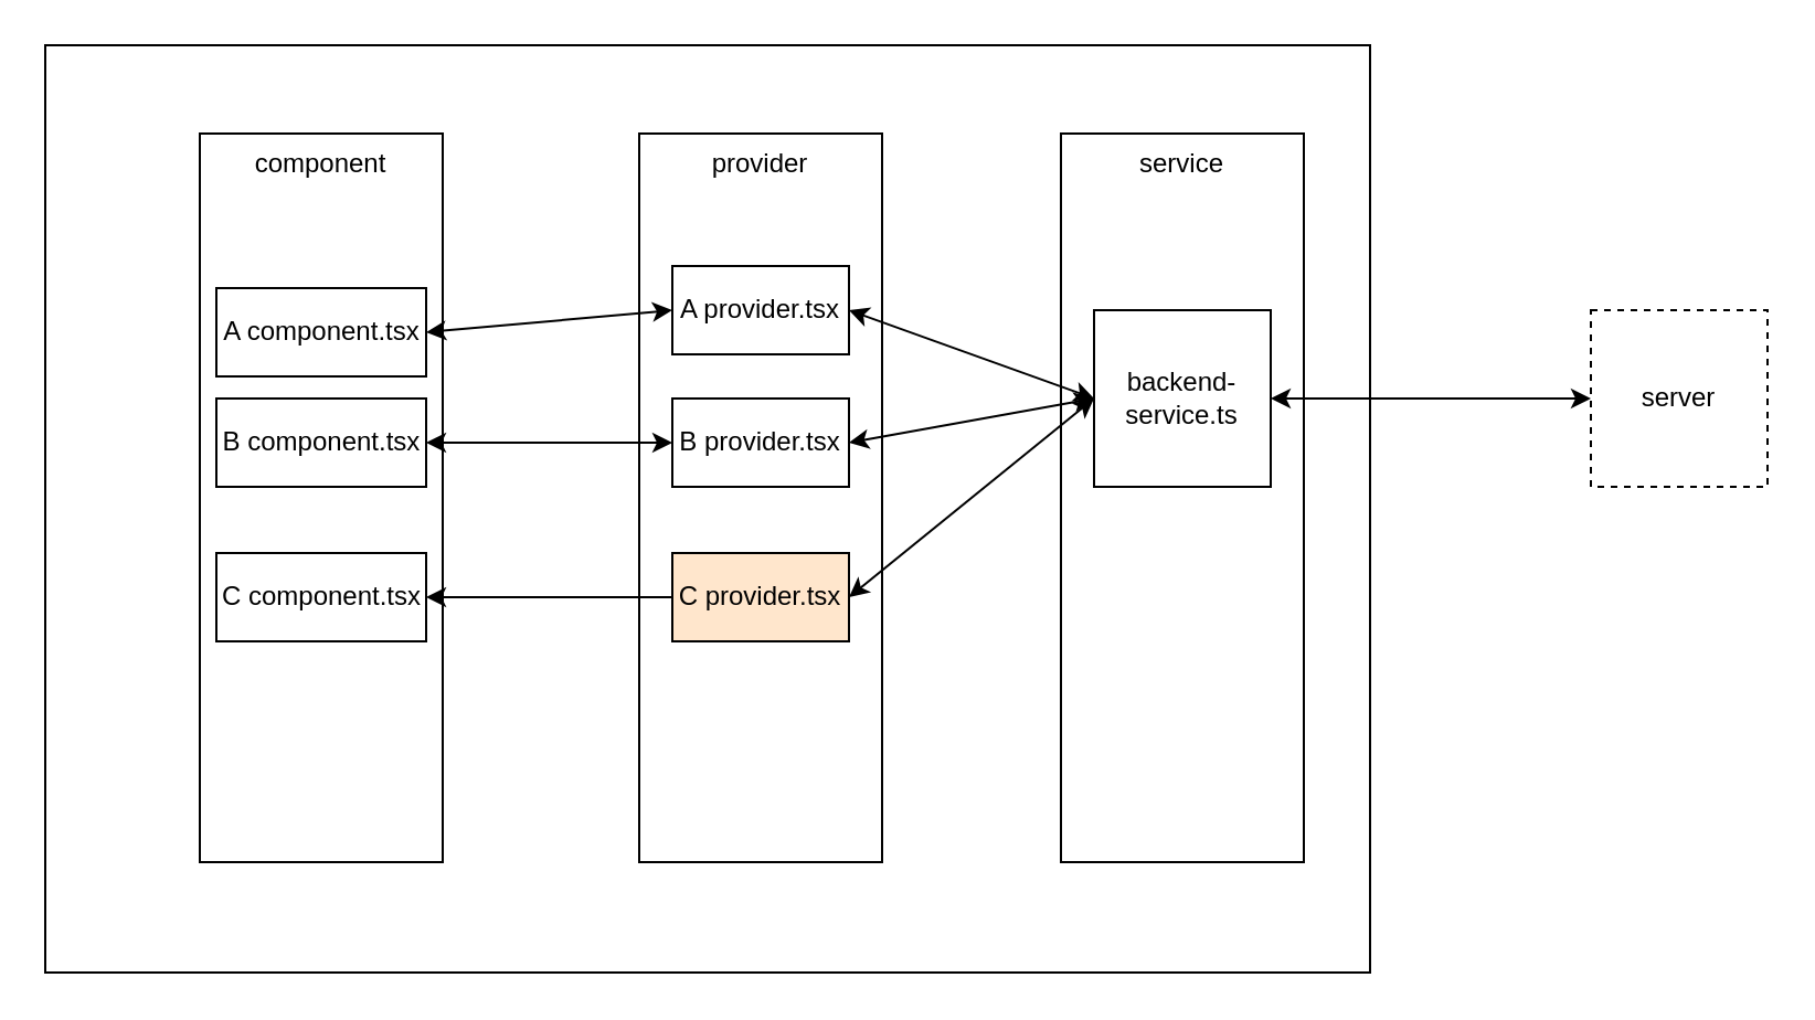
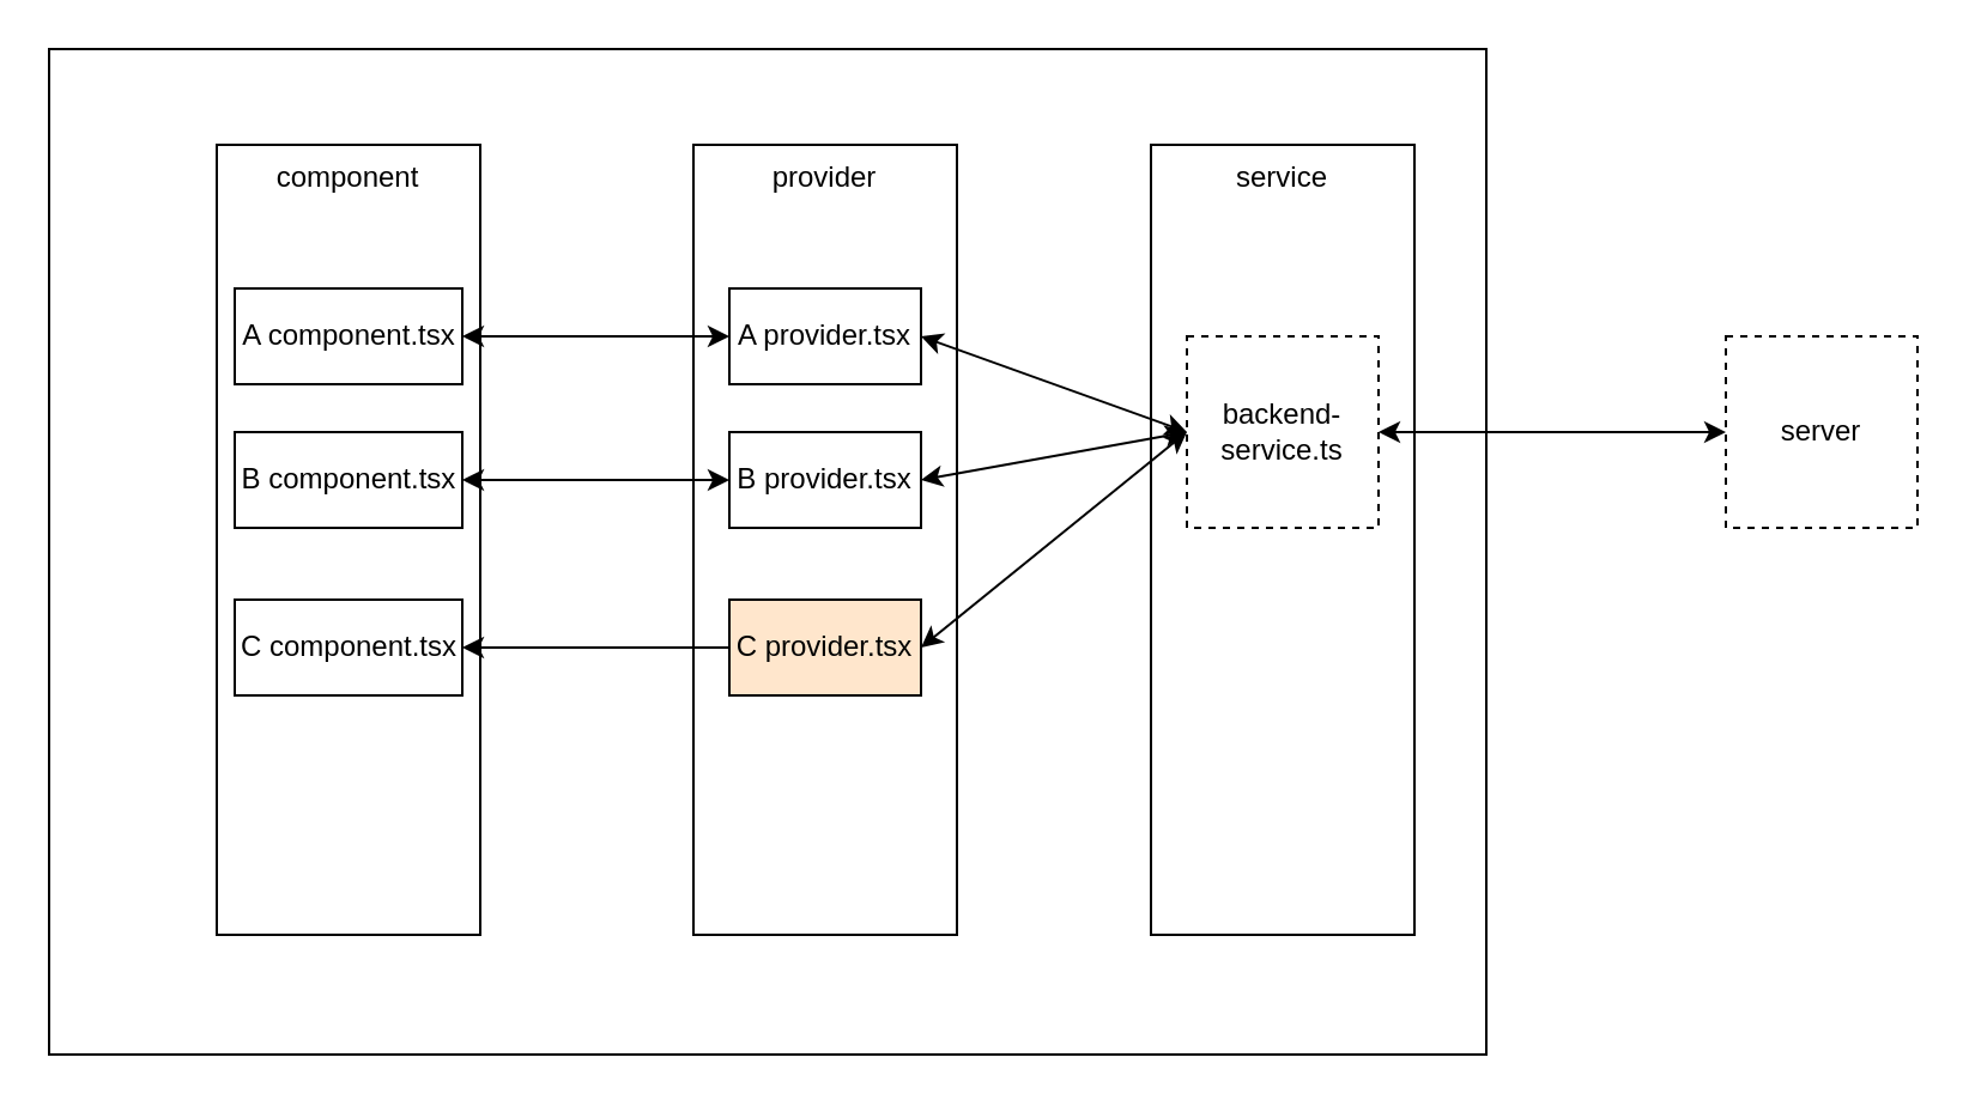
- <mxCell id="15" value="A component.tsx" style="whiteSpace=wrap;html=1;" vertex="1" parent="13"><mxGeometry x="7.5" y="70" width="95" height="40" as="geometry" /></mxCell>
+ <mxCell id="15" value="A component.tsx" style="whiteSpace=wrap;html=1;" vertex="1" parent="13"><mxGeometry x="7.5" y="60" width="95" height="40" as="geometry" /></mxCell>
- <mxCell id="6" value="backend-service.ts" style="whiteSpace=wrap;html=1;aspect=fixed;" vertex="1" parent="4"><mxGeometry x="15" y="80" width="80" height="80" as="geometry" /></mxCell>
+ <mxCell id="6" value="backend-service.ts" style="whiteSpace=wrap;html=1;aspect=fixed;dashed=1;" vertex="1" parent="4"><mxGeometry x="15" y="80" width="80" height="80" as="geometry" /></mxCell>
